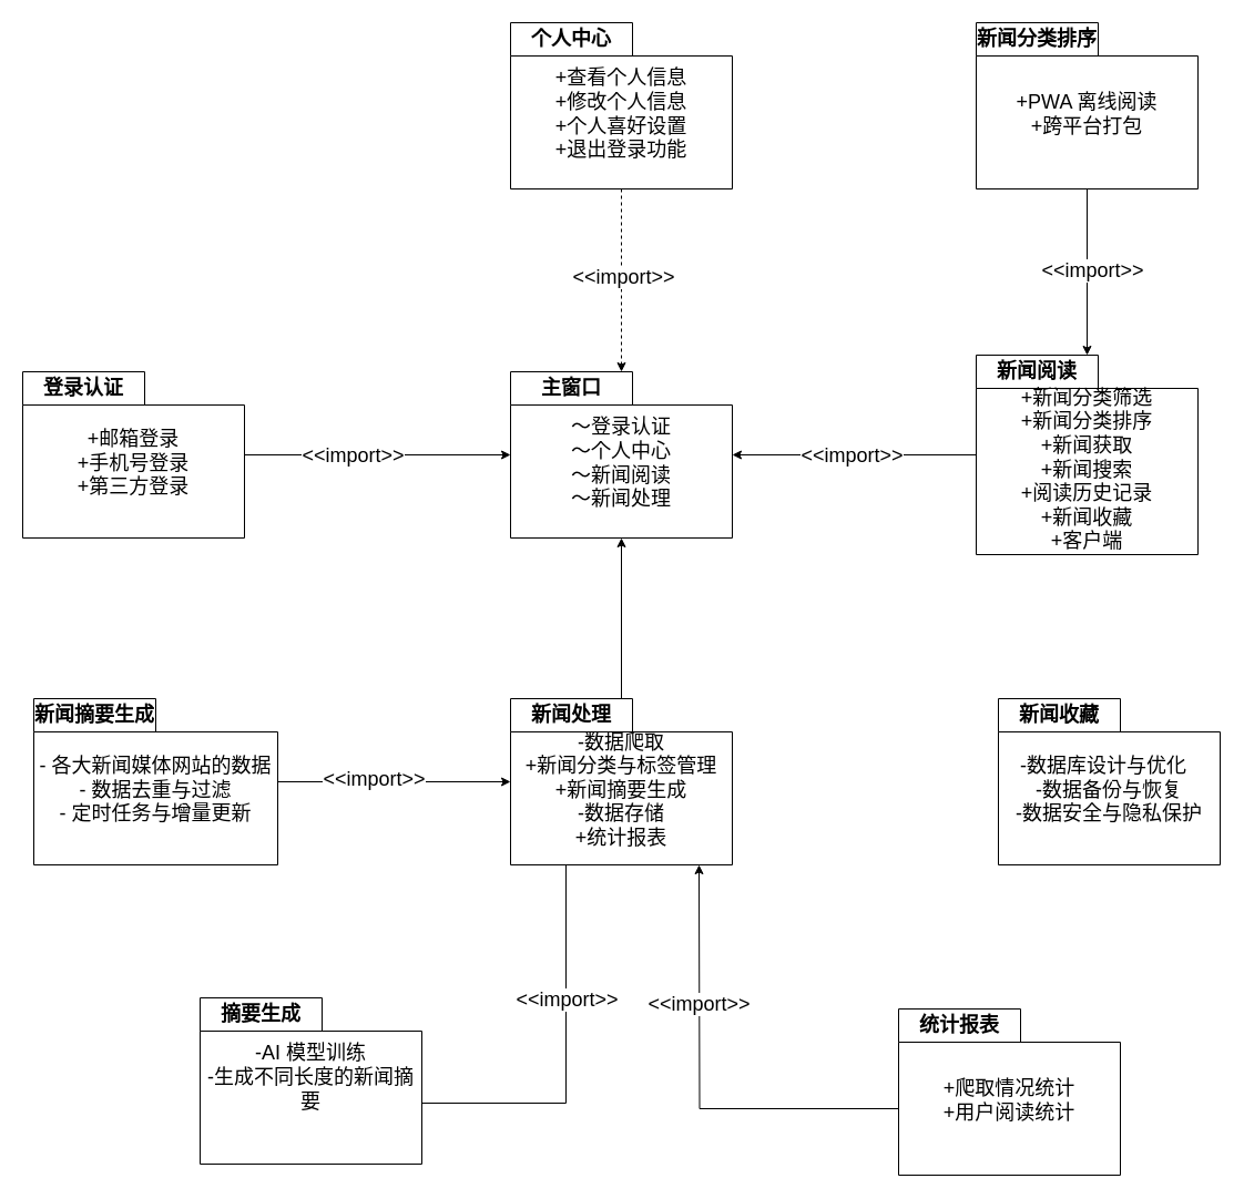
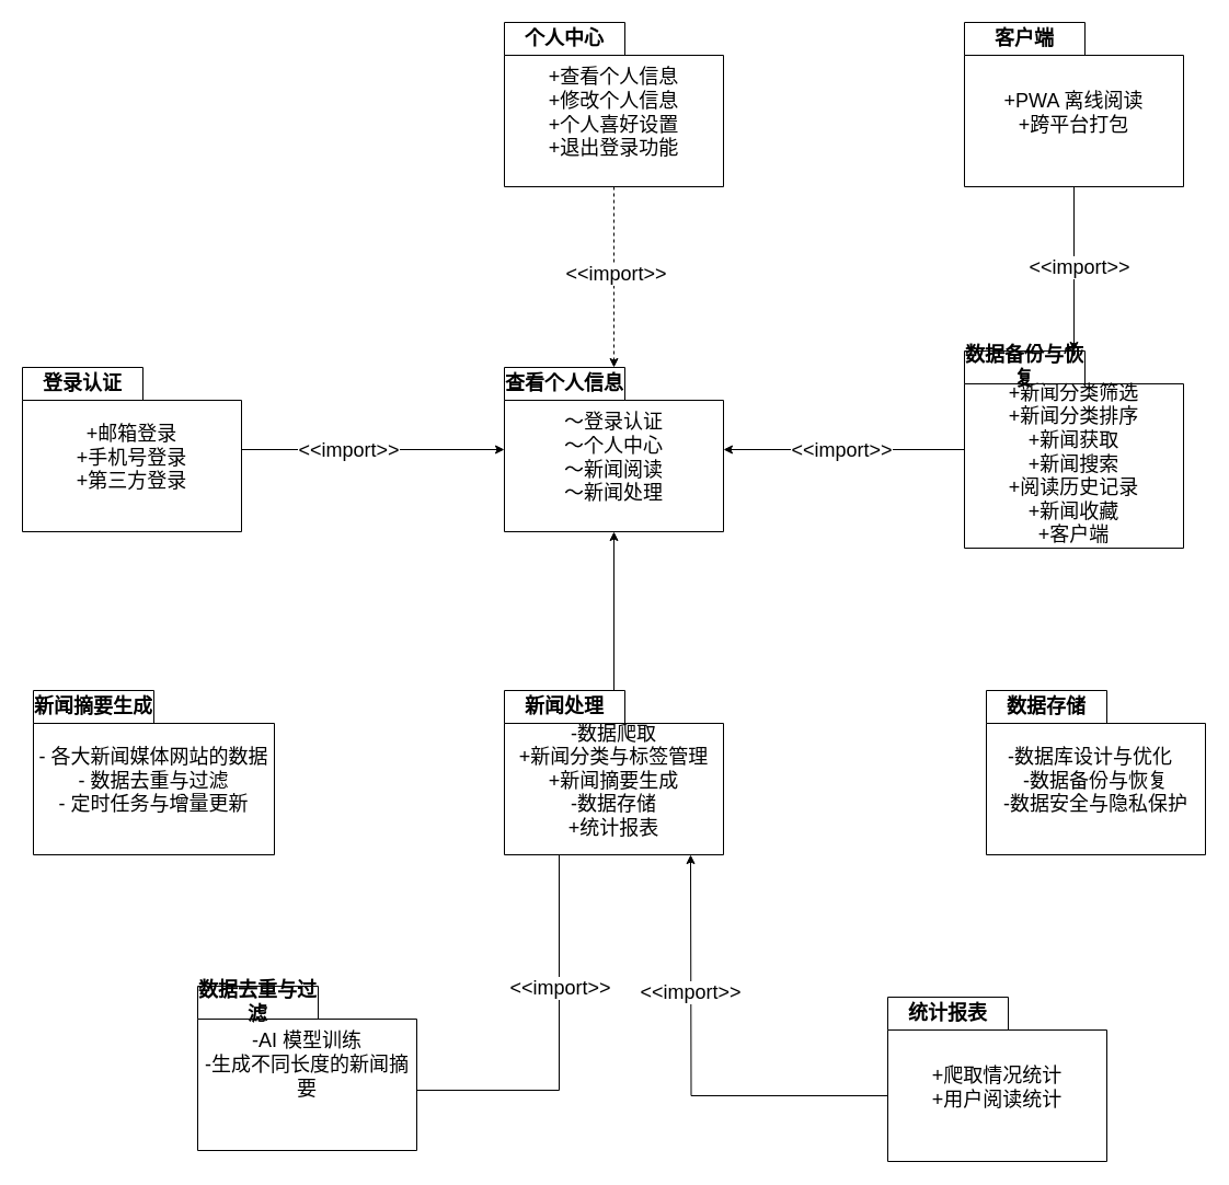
- <mxCell id="27" value="新闻分类排序" style="shape=folder;fontStyle=1;tabWidth=110;tabHeight=30;tabPosition=left;html=1;boundedLbl=1;labelInHeader=1;container=1;collapsible=0;whiteSpace=wrap;fontSize=18;" parent="1" vertex="1"><mxGeometry x="880" y="20" width="200" height="150" as="geometry" /></mxCell>
+ <mxCell id="27" value="客户端" style="shape=folder;fontStyle=1;tabWidth=110;tabHeight=30;tabPosition=left;html=1;boundedLbl=1;labelInHeader=1;container=1;collapsible=0;whiteSpace=wrap;fontSize=18;" parent="1" vertex="1"><mxGeometry x="880" y="20" width="200" height="150" as="geometry" /></mxCell>
- <mxCell id="6" value="新闻阅读" style="shape=folder;fontStyle=1;tabWidth=110;tabHeight=30;tabPosition=left;html=1;boundedLbl=1;labelInHeader=1;container=1;collapsible=0;whiteSpace=wrap;fontSize=18;" parent="1" vertex="1"><mxGeometry x="880" y="320" width="200" height="180" as="geometry" /></mxCell>
+ <mxCell id="6" value="数据备份与恢复" style="shape=folder;fontStyle=1;tabWidth=110;tabHeight=30;tabPosition=left;html=1;boundedLbl=1;labelInHeader=1;container=1;collapsible=0;whiteSpace=wrap;fontSize=18;" parent="1" vertex="1"><mxGeometry x="880" y="320" width="200" height="180" as="geometry" /></mxCell>
- <mxCell id="4" value="主窗口" style="shape=folder;fontStyle=1;tabWidth=110;tabHeight=30;tabPosition=left;html=1;boundedLbl=1;labelInHeader=1;container=1;collapsible=0;whiteSpace=wrap;fontSize=18;" parent="1" vertex="1"><mxGeometry x="460" y="335" width="200" height="150" as="geometry" /></mxCell>
+ <mxCell id="4" value="查看个人信息" style="shape=folder;fontStyle=1;tabWidth=110;tabHeight=30;tabPosition=left;html=1;boundedLbl=1;labelInHeader=1;container=1;collapsible=0;whiteSpace=wrap;fontSize=18;" parent="1" vertex="1"><mxGeometry x="460" y="335" width="200" height="150" as="geometry" /></mxCell>
- <mxCell id="25" value="新闻收藏" style="shape=folder;fontStyle=1;tabWidth=110;tabHeight=30;tabPosition=left;html=1;boundedLbl=1;labelInHeader=1;container=1;collapsible=0;whiteSpace=wrap;fontSize=18;" parent="1" vertex="1"><mxGeometry x="900" y="630" width="200" height="150" as="geometry" /></mxCell>
+ <mxCell id="25" value="数据存储" style="shape=folder;fontStyle=1;tabWidth=110;tabHeight=30;tabPosition=left;html=1;boundedLbl=1;labelInHeader=1;container=1;collapsible=0;whiteSpace=wrap;fontSize=18;" parent="1" vertex="1"><mxGeometry x="900" y="630" width="200" height="150" as="geometry" /></mxCell>
- <mxCell id="33" style="edgeStyle=orthogonalEdgeStyle;rounded=0;orthogonalLoop=1;jettySize=auto;html=1;entryDx=0;entryDy=0;entryPerimeter=0;" parent="1" source="21" target="13" edge="1"><mxGeometry relative="1" as="geometry" /></mxCell>
- <mxCell id="34" value="&lt;span style=&quot;font-size: 18px;&quot;&gt;&amp;lt;&amp;lt;import&amp;gt;&amp;gt;&lt;/span&gt;" style="edgeLabel;html=1;align=center;verticalAlign=middle;resizable=0;points=[];" parent="33" vertex="1" connectable="0"><mxGeometry x="-0.184" y="3" relative="1" as="geometry"><mxPoint as="offset" /></mxGeometry></mxCell>
- <mxCell id="23" value="摘要生成" style="shape=folder;fontStyle=1;tabWidth=110;tabHeight=30;tabPosition=left;html=1;boundedLbl=1;labelInHeader=1;container=1;collapsible=0;whiteSpace=wrap;fontSize=18;" parent="1" vertex="1"><mxGeometry x="180" y="900" width="200" height="150" as="geometry" /></mxCell>
+ <mxCell id="23" value="数据去重与过滤" style="shape=folder;fontStyle=1;tabWidth=110;tabHeight=30;tabPosition=left;html=1;boundedLbl=1;labelInHeader=1;container=1;collapsible=0;whiteSpace=wrap;fontSize=18;" parent="1" vertex="1"><mxGeometry x="180" y="900" width="200" height="150" as="geometry" /></mxCell>
